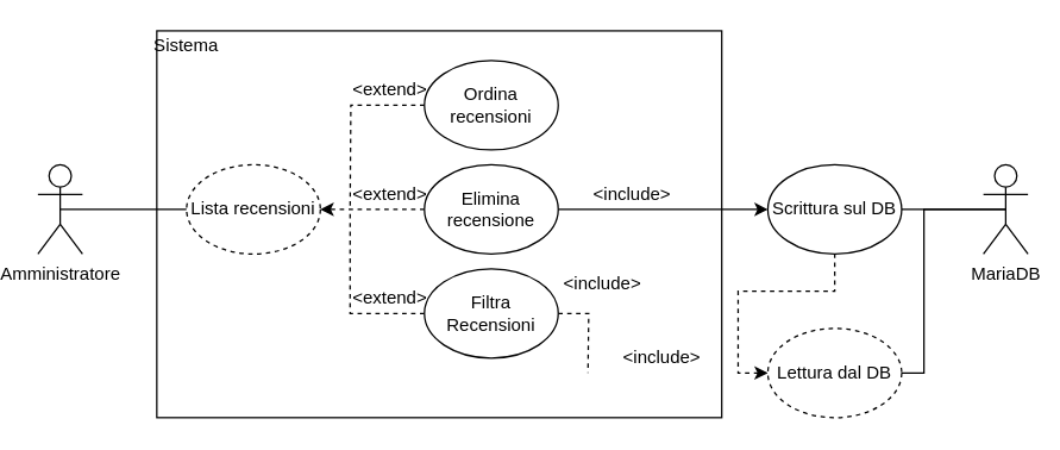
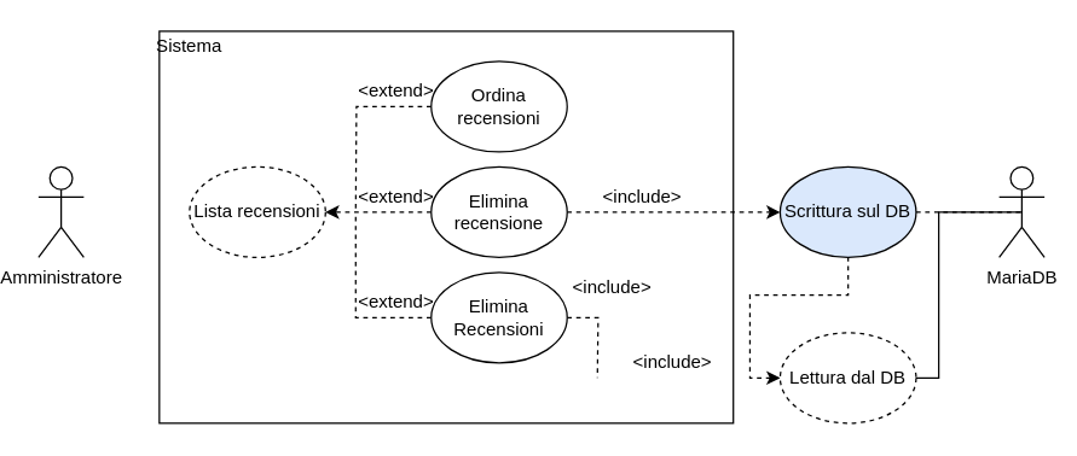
- <mxCell id="3" style="edgeStyle=orthogonalEdgeStyle;rounded=0;orthogonalLoop=1;jettySize=auto;html=1;exitX=0.5;exitY=0.5;exitDx=0;exitDy=0;exitPerimeter=0;entryX=0;entryY=0.5;entryDx=0;entryDy=0;startArrow=none;startFill=0;endArrow=none;endFill=0;" parent="1" source="4" target="5" edge="1"><mxGeometry relative="1" as="geometry" /></mxCell>
- <mxCell id="13" style="edgeStyle=orthogonalEdgeStyle;rounded=0;orthogonalLoop=1;jettySize=auto;html=1;exitX=1;exitY=0.5;exitDx=0;exitDy=0;dashed=0;startArrow=none;startFill=0;endArrow=classic;endFill=1;" parent="1" source="14" target="8" edge="1"><mxGeometry relative="1" as="geometry"><Array as="points"><mxPoint x="380" y="140" /><mxPoint x="380" y="140" /></Array></mxGeometry></mxCell>
+ <mxCell id="13" style="edgeStyle=orthogonalEdgeStyle;rounded=0;orthogonalLoop=1;jettySize=auto;html=1;exitX=1;exitY=0.5;exitDx=0;exitDy=0;dashed=1;startArrow=none;startFill=0;endArrow=classic;endFill=1;" parent="1" source="14" target="8" edge="1"><mxGeometry relative="1" as="geometry"><Array as="points"><mxPoint x="380" y="140" /><mxPoint x="380" y="140" /></Array></mxGeometry></mxCell>
- <mxCell id="8" value="Scrittura sul DB" style="ellipse;whiteSpace=wrap;html=1;" parent="1" vertex="1"><mxGeometry x="511" y="110" width="90" height="60" as="geometry" /></mxCell>
+ <mxCell id="8" value="Scrittura sul DB" style="ellipse;whiteSpace=wrap;html=1;fillColor=#dae8fc;" parent="1" vertex="1"><mxGeometry x="511" y="110" width="90" height="60" as="geometry" /></mxCell>
- <mxCell id="7" style="edgeStyle=orthogonalEdgeStyle;rounded=0;orthogonalLoop=1;jettySize=auto;html=1;exitX=1;exitY=0.5;exitDx=0;exitDy=0;entryX=0.5;entryY=0.5;entryDx=0;entryDy=0;entryPerimeter=0;startArrow=none;startFill=0;endArrow=none;endFill=0;" parent="1" source="8" target="6" edge="1"><mxGeometry relative="1" as="geometry"><Array as="points"><mxPoint x="671" y="140" /></Array></mxGeometry></mxCell>
+ <mxCell id="7" style="edgeStyle=orthogonalEdgeStyle;rounded=0;orthogonalLoop=1;jettySize=auto;html=1;exitX=1;exitY=0.5;exitDx=0;exitDy=0;entryX=0.5;entryY=0.5;entryDx=0;entryDy=0;entryPerimeter=0;startArrow=none;startFill=0;endArrow=none;endFill=0;dashed=1;" parent="1" source="8" target="6" edge="1"><mxGeometry relative="1" as="geometry"><Array as="points"><mxPoint x="671" y="140" /></Array></mxGeometry></mxCell>
- <mxCell id="24" value="Filtra Recensioni" style="ellipse;whiteSpace=wrap;html=1;" parent="1" vertex="1"><mxGeometry x="280" y="180" width="90" height="60" as="geometry" /></mxCell>
+ <mxCell id="24" value="Elimina Recensioni" style="ellipse;whiteSpace=wrap;html=1;" parent="1" vertex="1"><mxGeometry x="280" y="180" width="90" height="60" as="geometry" /></mxCell>
